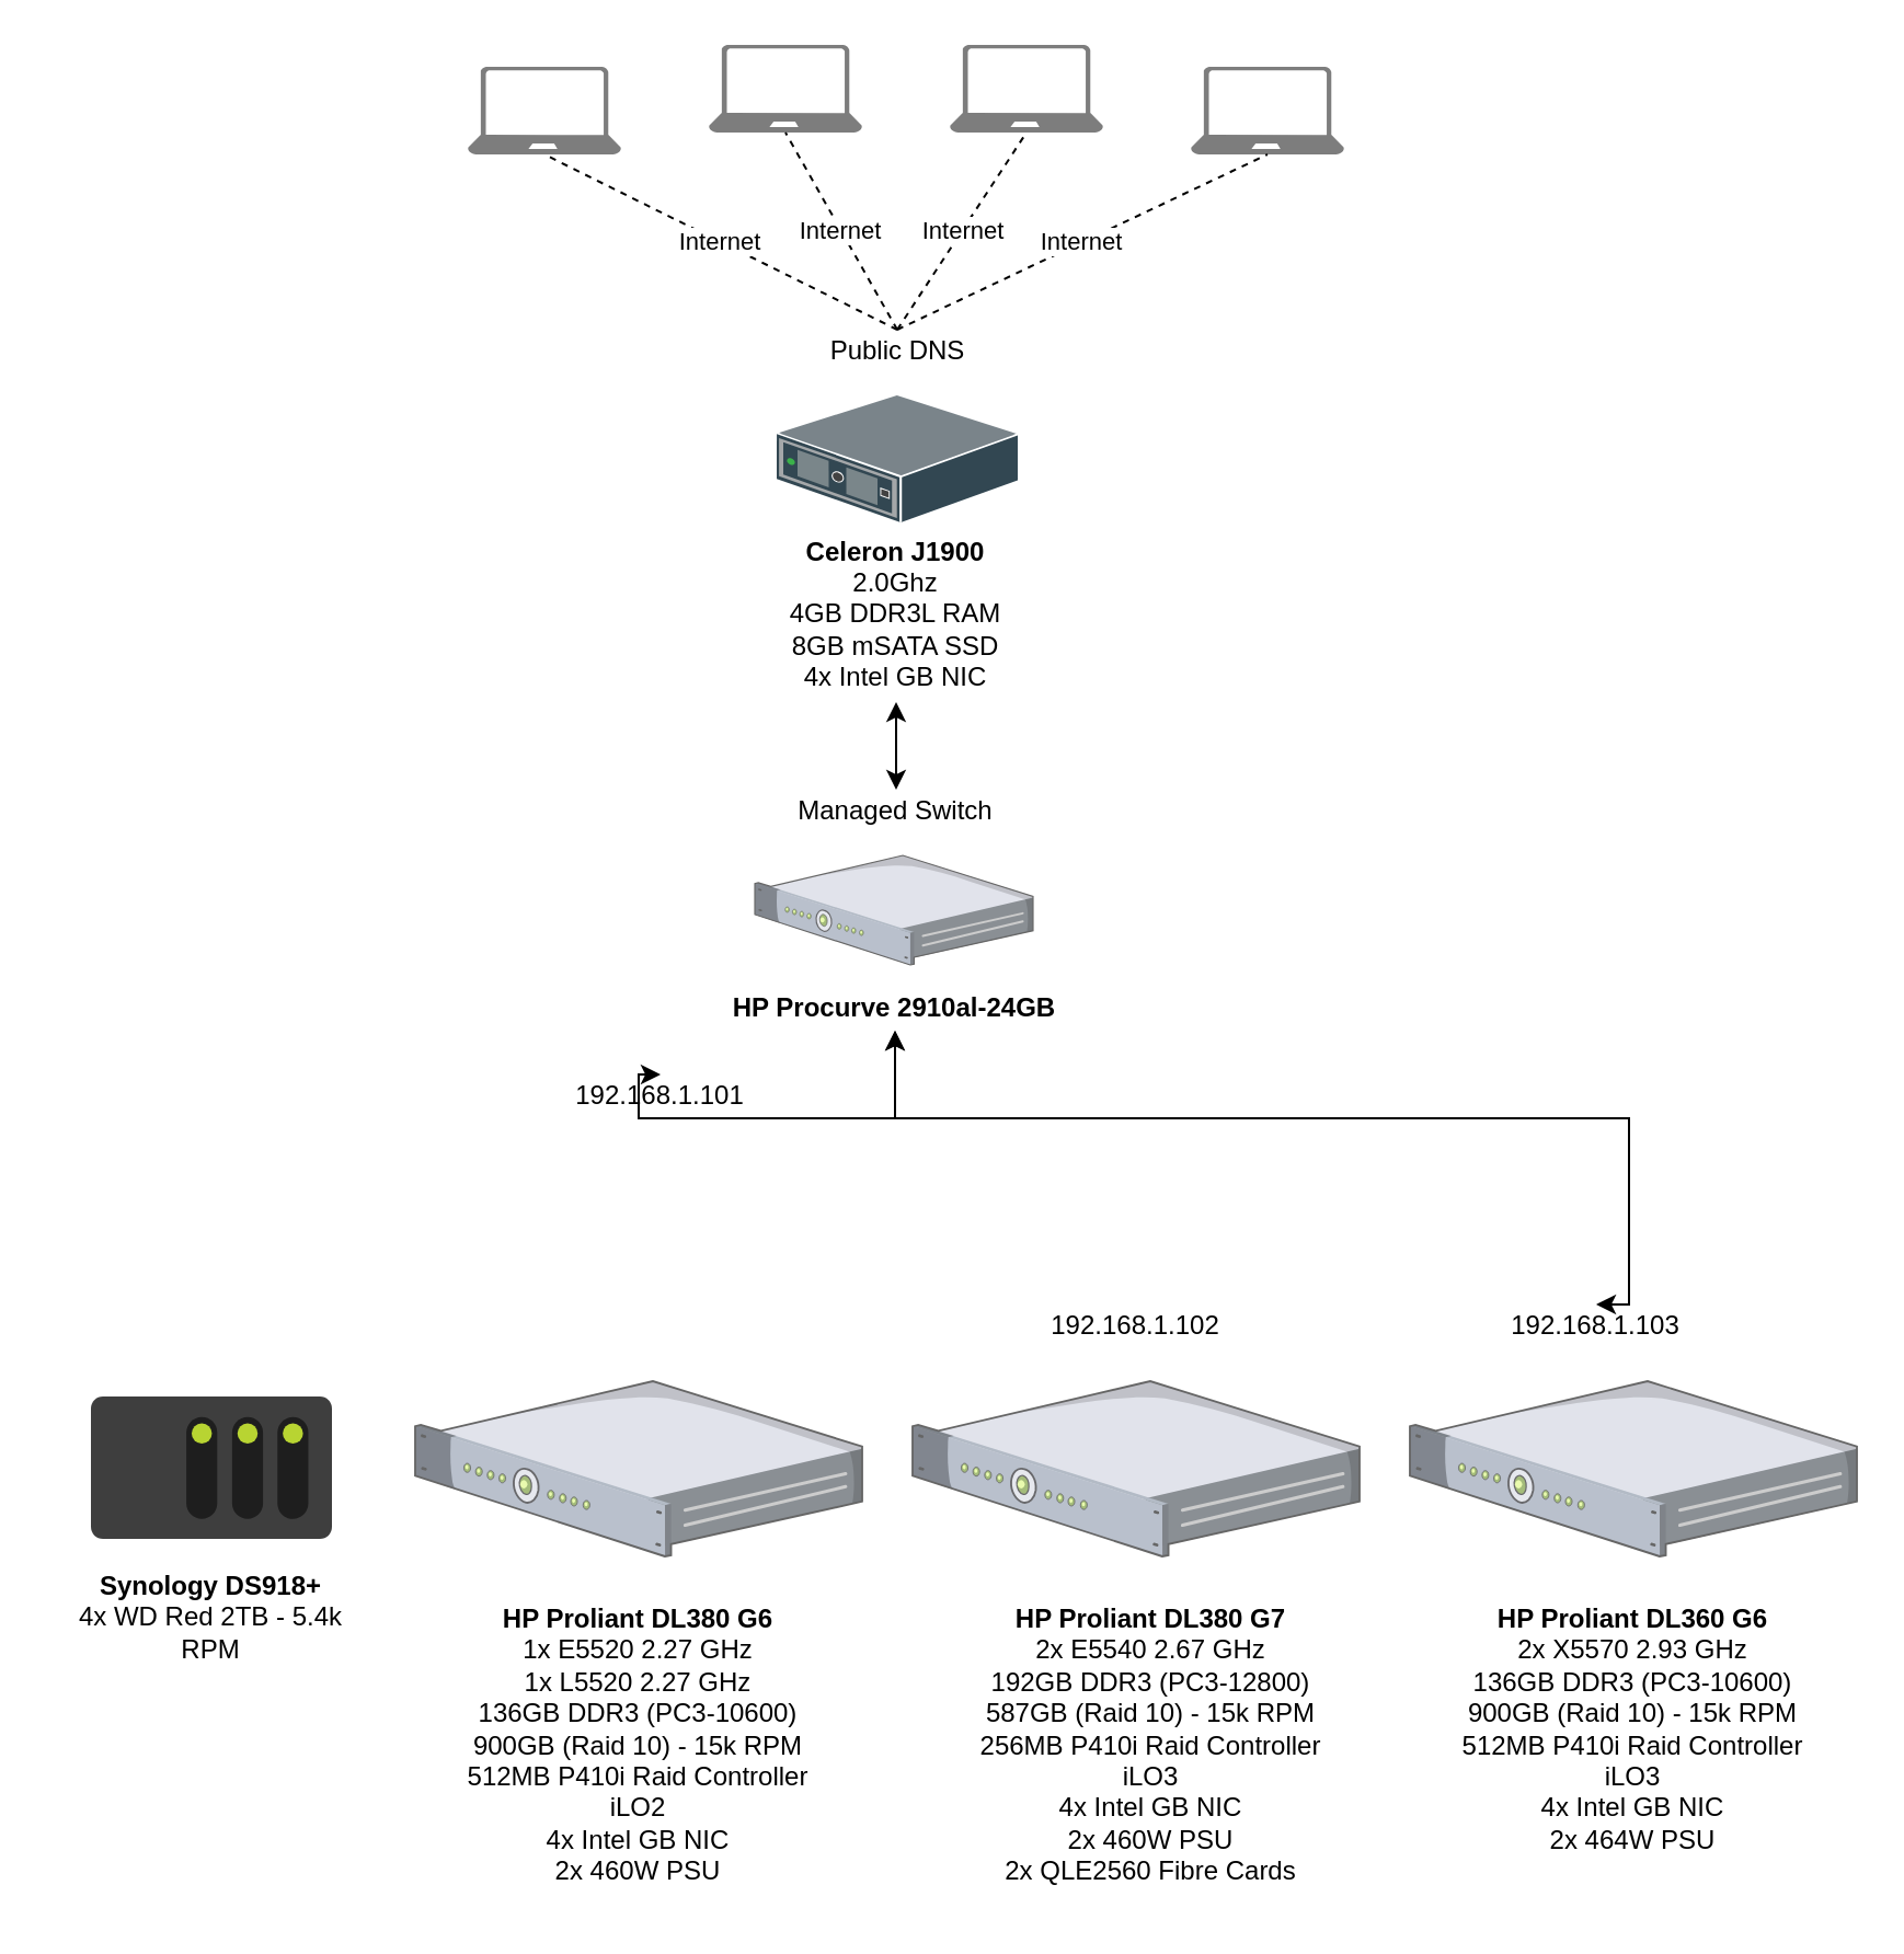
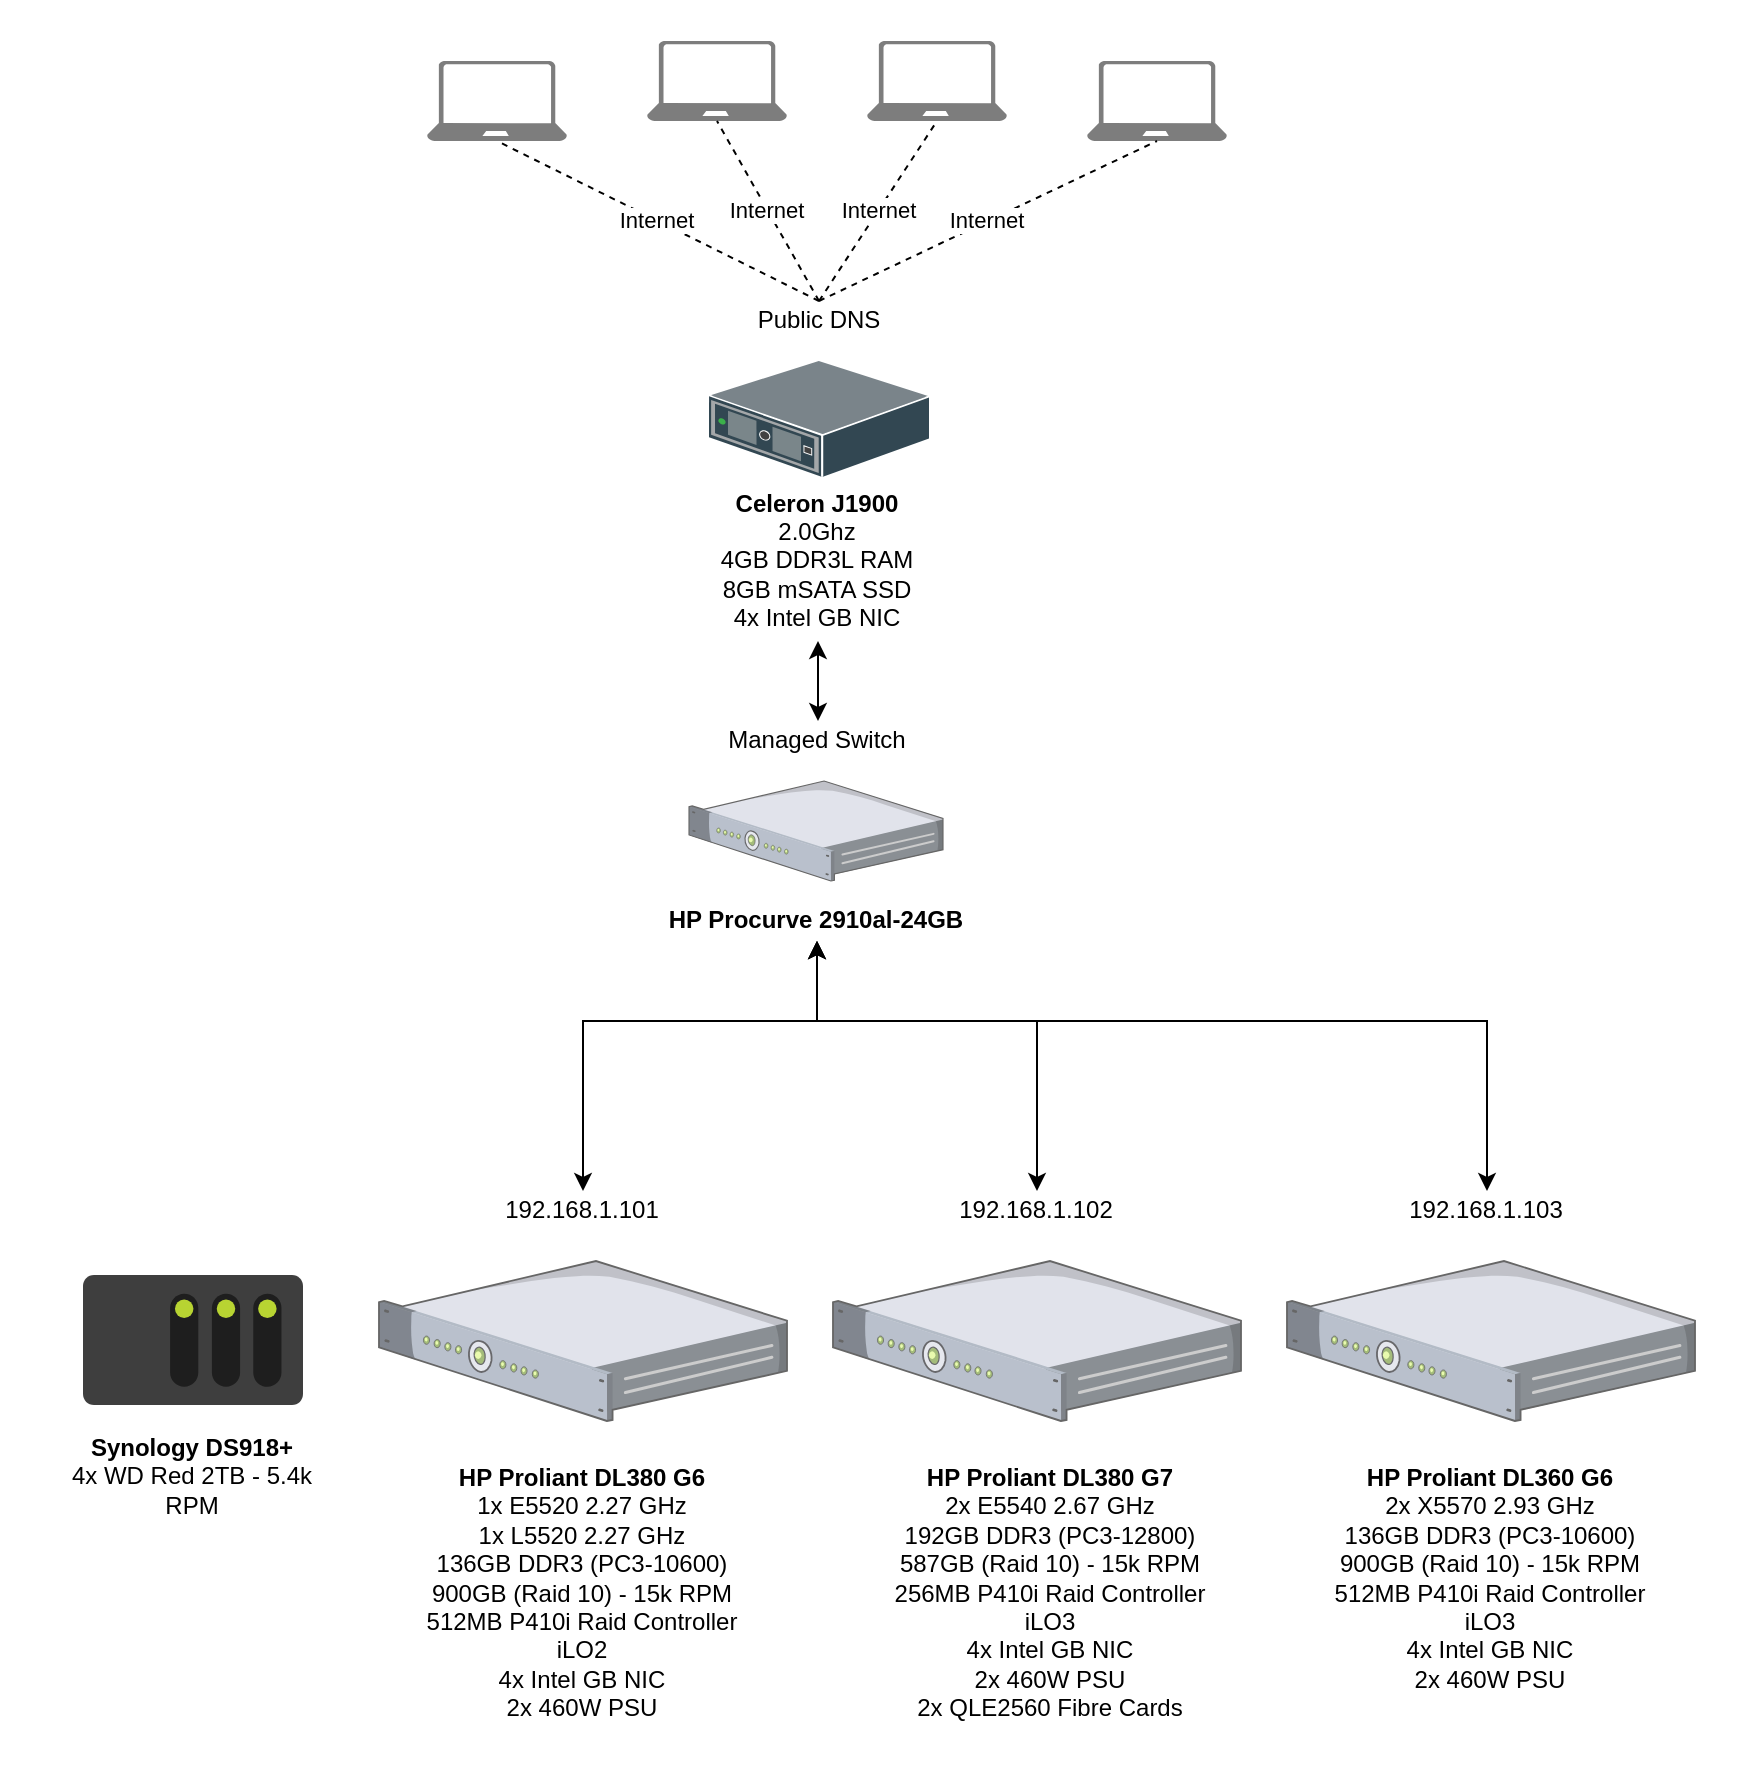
- <mxCell id="13" value="192.168.1.101&lt;br&gt;" style="text;html=1;strokeColor=none;fillColor=none;align=center;verticalAlign=middle;whiteSpace=wrap;rounded=0;" vertex="1" parent="1"><mxGeometry x="201" y="490" width="200" height="20" as="geometry" /></mxCell>
+ <mxCell id="13" value="192.168.1.101&lt;br&gt;" style="text;html=1;strokeColor=none;fillColor=none;align=center;verticalAlign=middle;whiteSpace=wrap;rounded=0;" vertex="1" parent="1"><mxGeometry x="191" y="595" width="200" height="20" as="geometry" /></mxCell>
+ <mxCell id="14" style="edgeStyle=orthogonalEdgeStyle;rounded=0;orthogonalLoop=1;jettySize=auto;html=1;exitX=0.5;exitY=0;exitDx=0;exitDy=0;entryX=0.5;entryY=1;entryDx=0;entryDy=0;startArrow=classic;startFill=1;" edge="1" parent="1" source="15" target="11"><mxGeometry relative="1" as="geometry"><Array as="points"><mxPoint x="518" y="510" /><mxPoint x="408" y="510" /></Array></mxGeometry></mxCell>
- <mxCell id="17" value="192.168.1.103" style="text;html=1;strokeColor=none;fillColor=none;align=center;verticalAlign=middle;whiteSpace=wrap;rounded=0;" vertex="1" parent="1"><mxGeometry x="628" y="595" width="200" height="20" as="geometry" /></mxCell>
+ <mxCell id="17" value="192.168.1.103" style="text;html=1;strokeColor=none;fillColor=none;align=center;verticalAlign=middle;whiteSpace=wrap;rounded=0;" vertex="1" parent="1"><mxGeometry x="643" y="595" width="200" height="20" as="geometry" /></mxCell>
- <mxCell id="10" value="&lt;b&gt;HP Proliant DL360 G6&lt;/b&gt;&lt;br&gt;2x X5570 2.93 GHz&lt;br&gt;136GB DDR3 (PC3-10600)&lt;br&gt;900GB (Raid 10) - 15k RPM&lt;br&gt;512MB P410i Raid Controller&lt;br&gt;iLO3&lt;br&gt;4x Intel GB NIC&lt;br&gt;2x 464W PSU&lt;br&gt;&lt;br&gt;" style="text;html=1;strokeColor=none;fillColor=none;align=center;verticalAlign=top;whiteSpace=wrap;rounded=0;" vertex="1" parent="1"><mxGeometry x="643" y="725" width="204" height="145" as="geometry" /></mxCell>
+ <mxCell id="10" value="&lt;b&gt;HP Proliant DL360 G6&lt;/b&gt;&lt;br&gt;2x X5570 2.93 GHz&lt;br&gt;136GB DDR3 (PC3-10600)&lt;br&gt;900GB (Raid 10) - 15k RPM&lt;br&gt;512MB P410i Raid Controller&lt;br&gt;iLO3&lt;br&gt;4x Intel GB NIC&lt;br&gt;2x 460W PSU&lt;br&gt;&lt;br&gt;" style="text;html=1;strokeColor=none;fillColor=none;align=center;verticalAlign=top;whiteSpace=wrap;rounded=0;" vertex="1" parent="1"><mxGeometry x="643" y="725" width="204" height="145" as="geometry" /></mxCell>
